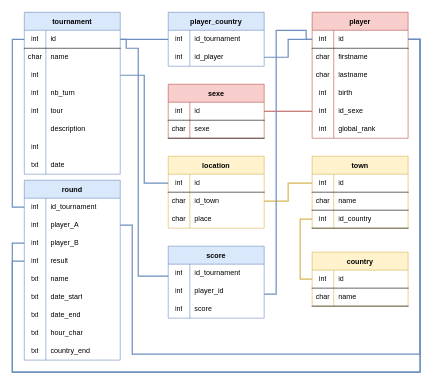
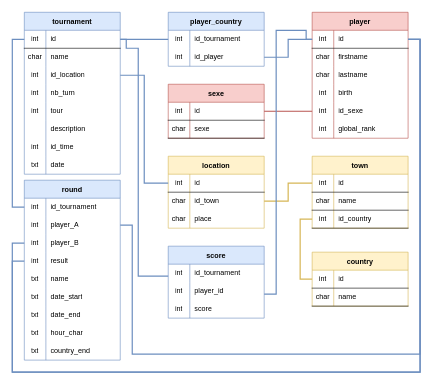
+ <mxCell id="11" value="id_location" style="shape=partialRectangle;html=1;whiteSpace=wrap;connectable=0;fillColor=none;top=0;left=0;bottom=0;right=0;align=left;spacingLeft=6;overflow=hidden;pointerEvents=1;" parent="9" vertex="1"><mxGeometry x="36" width="124" height="30" as="geometry"><mxRectangle width="124" height="30" as="alternateBounds" /></mxGeometry></mxCell>
+ <mxCell id="22" value="id_time" style="shape=partialRectangle;html=1;whiteSpace=wrap;connectable=0;fillColor=none;top=0;left=0;bottom=0;right=0;align=left;spacingLeft=6;overflow=hidden;pointerEvents=1;" parent="20" vertex="1"><mxGeometry x="36" width="124" height="30" as="geometry"><mxRectangle width="124" height="30" as="alternateBounds" /></mxGeometry></mxCell>
